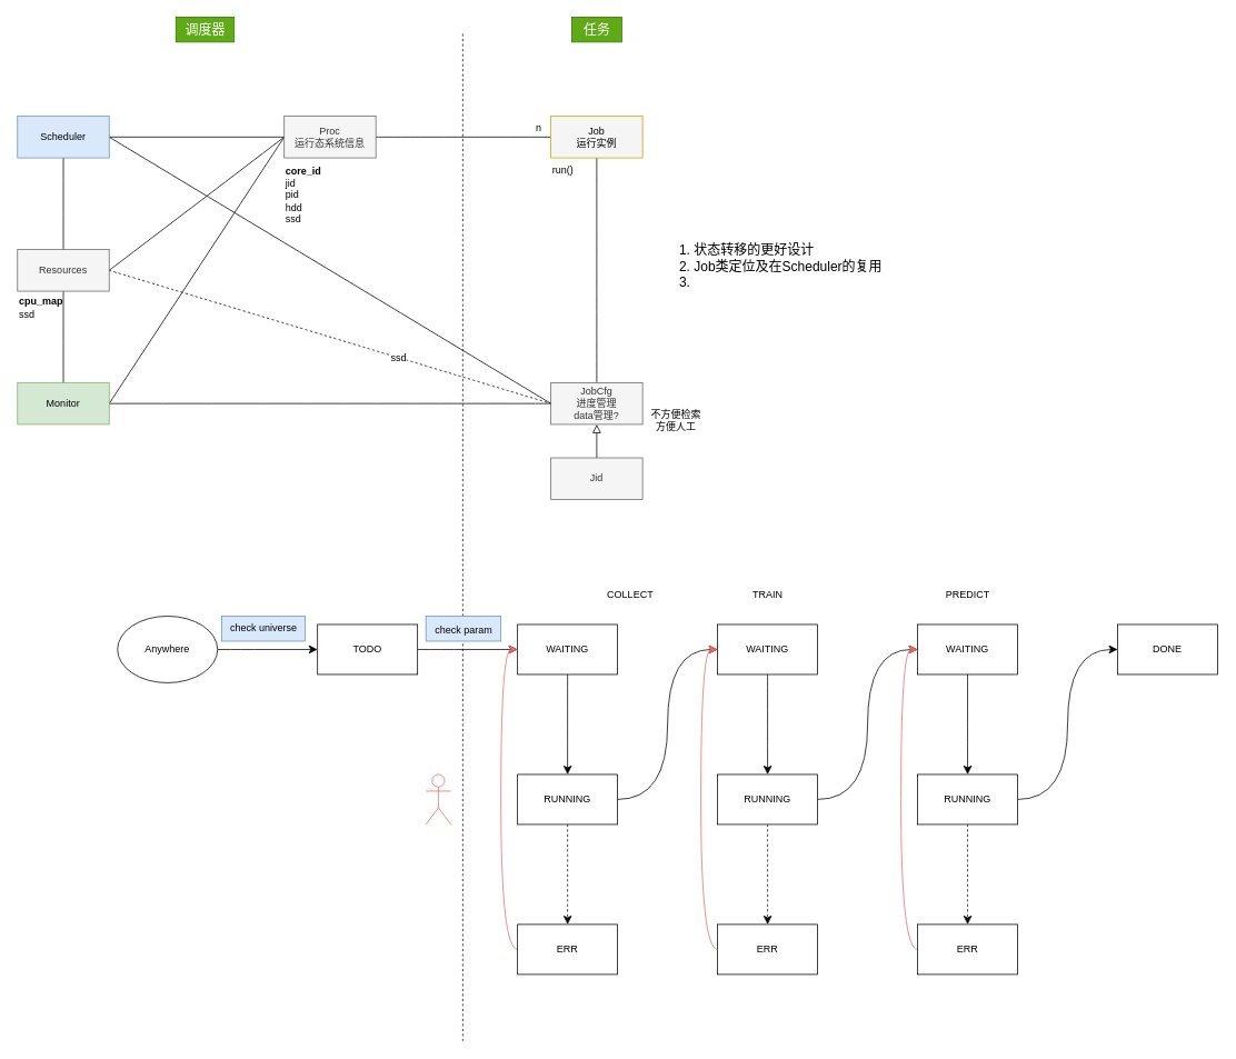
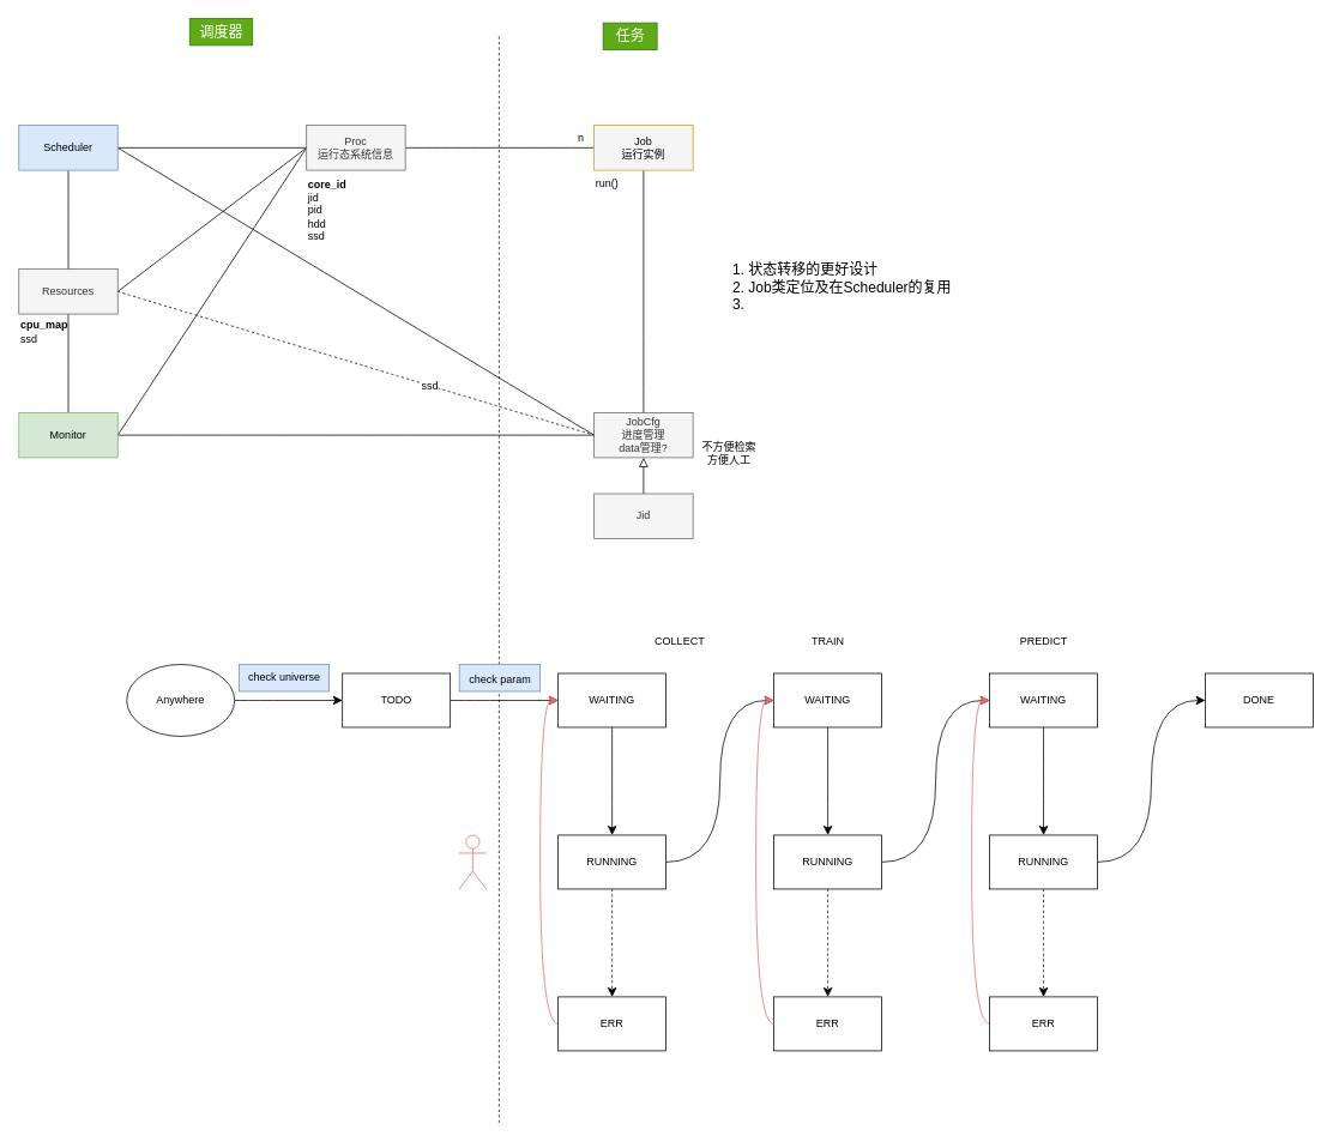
- <mxCell id="55" value="任务" style="text;html=1;align=center;verticalAlign=middle;resizable=0;points=[];autosize=1;strokeColor=#2D7600;fillColor=#60a917;fontSize=16;fontColor=#ffffff;" vertex="1" parent="1"><mxGeometry x="685" y="20" width="60" height="30" as="geometry" /></mxCell>
+ <mxCell id="55" value="任务" style="text;html=1;align=center;verticalAlign=middle;resizable=0;points=[];autosize=1;strokeColor=#2D7600;fillColor=#60a917;fontSize=16;fontColor=#ffffff;" vertex="1" parent="1"><mxGeometry x="670" y="25" width="60" height="30" as="geometry" /></mxCell>
